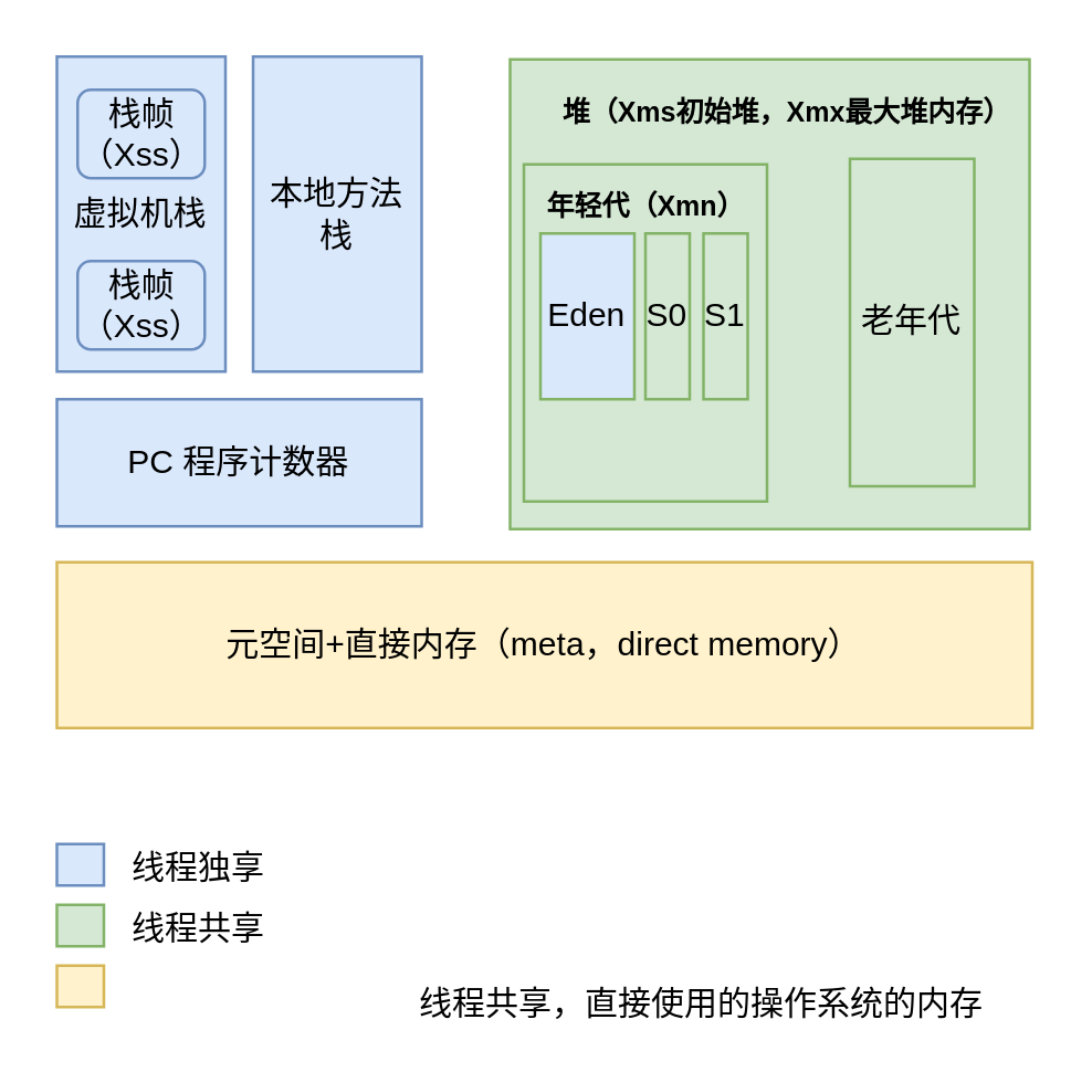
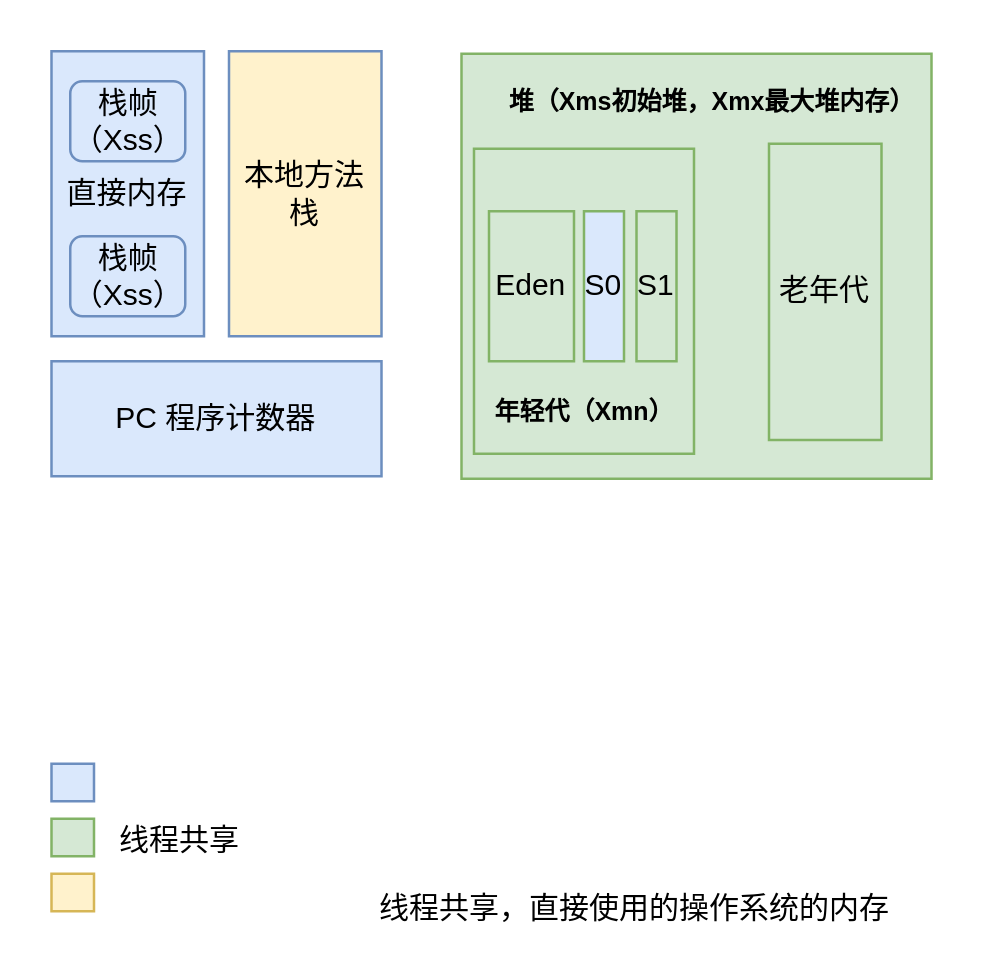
- <mxCell id="14" value="&lt;font style=&quot;font-size: 10px&quot;&gt;年轻代（Xmn）&lt;/font&gt;" style="text;strokeColor=none;fillColor=none;html=1;fontSize=24;fontStyle=1;verticalAlign=middle;align=center;rounded=0;sketch=0;" vertex="1" parent="1"><mxGeometry x="200" y="61" width="66" height="18" as="geometry" /></mxCell>
+ <mxCell id="14" value="&lt;font style=&quot;font-size: 10px&quot;&gt;年轻代（Xmn）&lt;/font&gt;" style="text;strokeColor=none;fillColor=none;html=1;fontSize=24;fontStyle=1;verticalAlign=middle;align=center;rounded=0;sketch=0;" vertex="1" parent="1"><mxGeometry x="200" y="151" width="66" height="18" as="geometry" /></mxCell>
- <mxCell id="2" value="虚拟机栈" style="rounded=0;whiteSpace=wrap;html=1;sketch=0;fillColor=#dae8fc;strokeColor=#6c8ebf;" vertex="1" parent="1"><mxGeometry x="20" y="20" width="61" height="114" as="geometry" /></mxCell>
+ <mxCell id="2" value="直接内存" style="rounded=0;whiteSpace=wrap;html=1;sketch=0;fillColor=#dae8fc;strokeColor=#6c8ebf;" vertex="1" parent="1"><mxGeometry x="20" y="20" width="61" height="114" as="geometry" /></mxCell>
- <mxCell id="3" value="本地方法栈" style="rounded=0;whiteSpace=wrap;html=1;sketch=0;fillColor=#dae8fc;strokeColor=#6c8ebf;" vertex="1" parent="1"><mxGeometry x="91" y="20" width="61" height="114" as="geometry" /></mxCell>
+ <mxCell id="3" value="本地方法栈" style="rounded=0;whiteSpace=wrap;html=1;sketch=0;fillColor=#fff2cc;strokeColor=#6c8ebf;" vertex="1" parent="1"><mxGeometry x="91" y="20" width="61" height="114" as="geometry" /></mxCell>
- <mxCell id="10" value="Eden" style="rounded=0;whiteSpace=wrap;html=1;sketch=0;fillColor=#dae8fc;strokeColor=#82b366;" vertex="1" parent="1"><mxGeometry x="195" y="84" width="34" height="60" as="geometry" /></mxCell>
+ <mxCell id="10" value="Eden" style="rounded=0;whiteSpace=wrap;html=1;sketch=0;fillColor=#d5e8d4;strokeColor=#82b366;" vertex="1" parent="1"><mxGeometry x="195" y="84" width="34" height="60" as="geometry" /></mxCell>
- <mxCell id="11" value="S0" style="rounded=0;whiteSpace=wrap;html=1;sketch=0;fillColor=#d5e8d4;strokeColor=#82b366;" vertex="1" parent="1"><mxGeometry x="233" y="84" width="16" height="60" as="geometry" /></mxCell>
+ <mxCell id="11" value="S0" style="rounded=0;whiteSpace=wrap;html=1;sketch=0;fillColor=#dae8fc;strokeColor=#82b366;" vertex="1" parent="1"><mxGeometry x="233" y="84" width="16" height="60" as="geometry" /></mxCell>
- <mxCell id="7" value="元空间+直接内存（meta，direct memory）" style="rounded=0;whiteSpace=wrap;html=1;sketch=0;fillColor=#fff2cc;strokeColor=#d6b656;" vertex="1" parent="1"><mxGeometry x="20" y="203" width="353" height="60" as="geometry" /></mxCell>
- <mxCell id="16" value="&lt;font style=&quot;font-size: 12px ; font-weight: normal&quot;&gt;线程独享&lt;/font&gt;" style="text;strokeColor=none;fillColor=none;html=1;fontSize=24;fontStyle=1;verticalAlign=middle;align=center;rounded=0;sketch=0;" vertex="1" parent="1"><mxGeometry x="46" y="303" width="50" height="14" as="geometry" /></mxCell>
